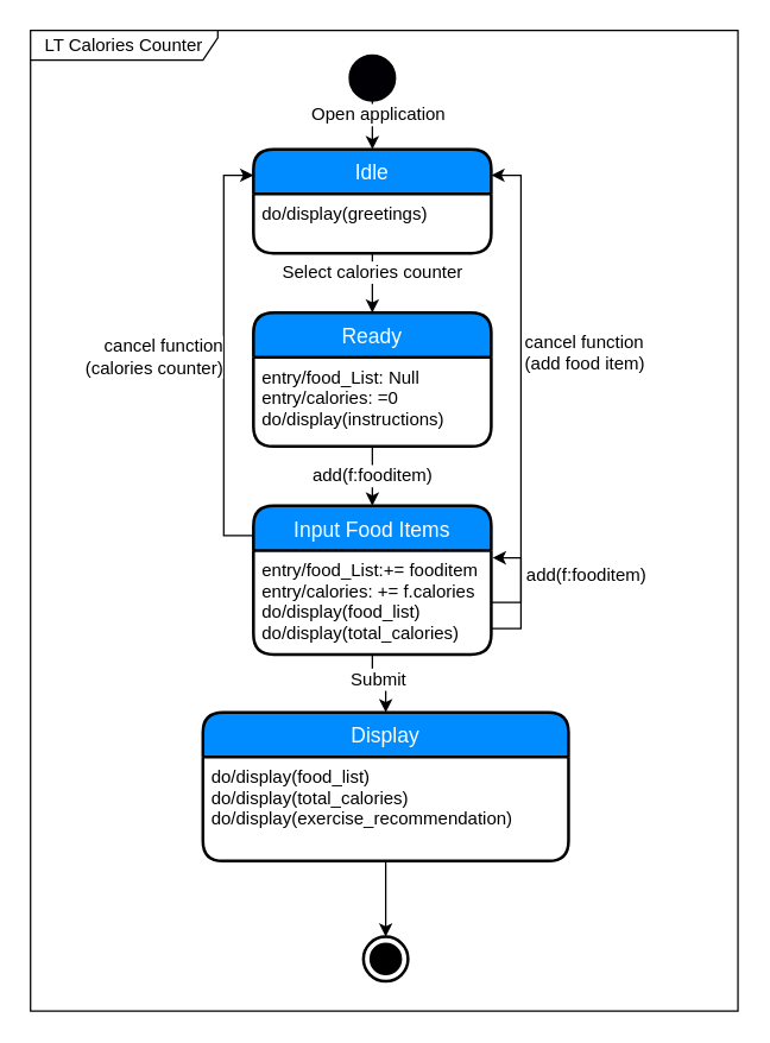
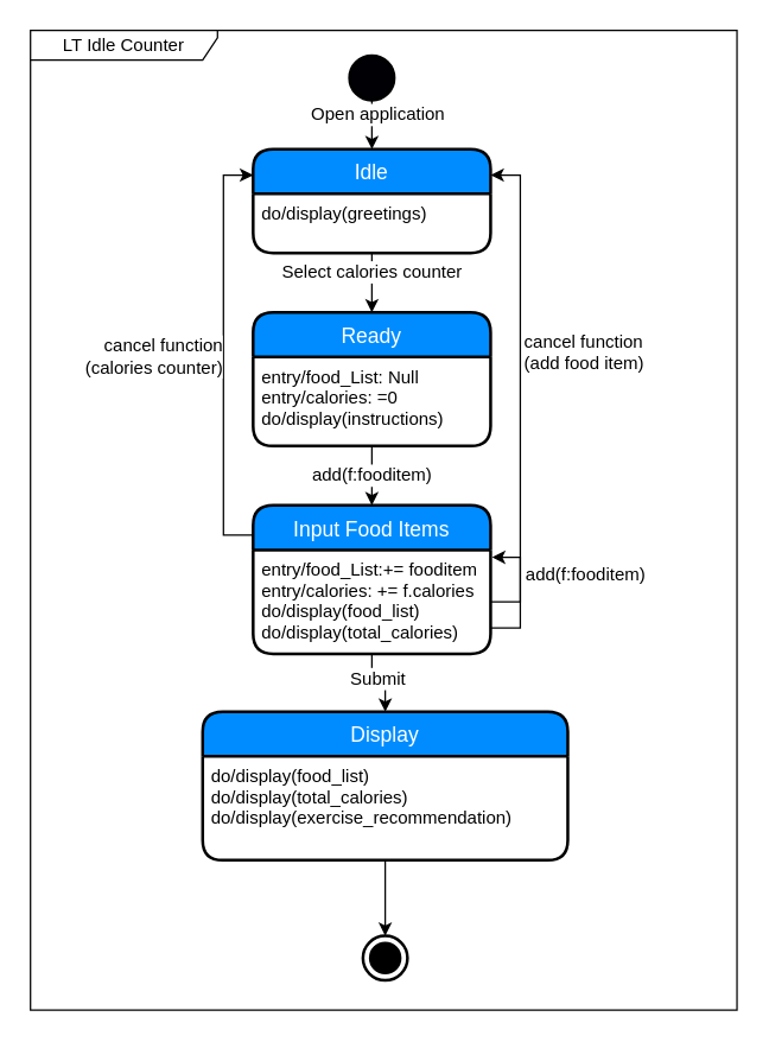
- <mxCell id="27" value="LT Calories Counter" style="shape=umlFrame;whiteSpace=wrap;html=1;fillColor=#FFFFFF;width=126;height=20;" vertex="1" parent="1"><mxGeometry x="20" y="20" width="476" height="660" as="geometry" /></mxCell>
+ <mxCell id="27" value="LT Idle Counter" style="shape=umlFrame;whiteSpace=wrap;html=1;fillColor=#FFFFFF;width=126;height=20;" vertex="1" parent="1"><mxGeometry x="20" y="20" width="476" height="660" as="geometry" /></mxCell>
